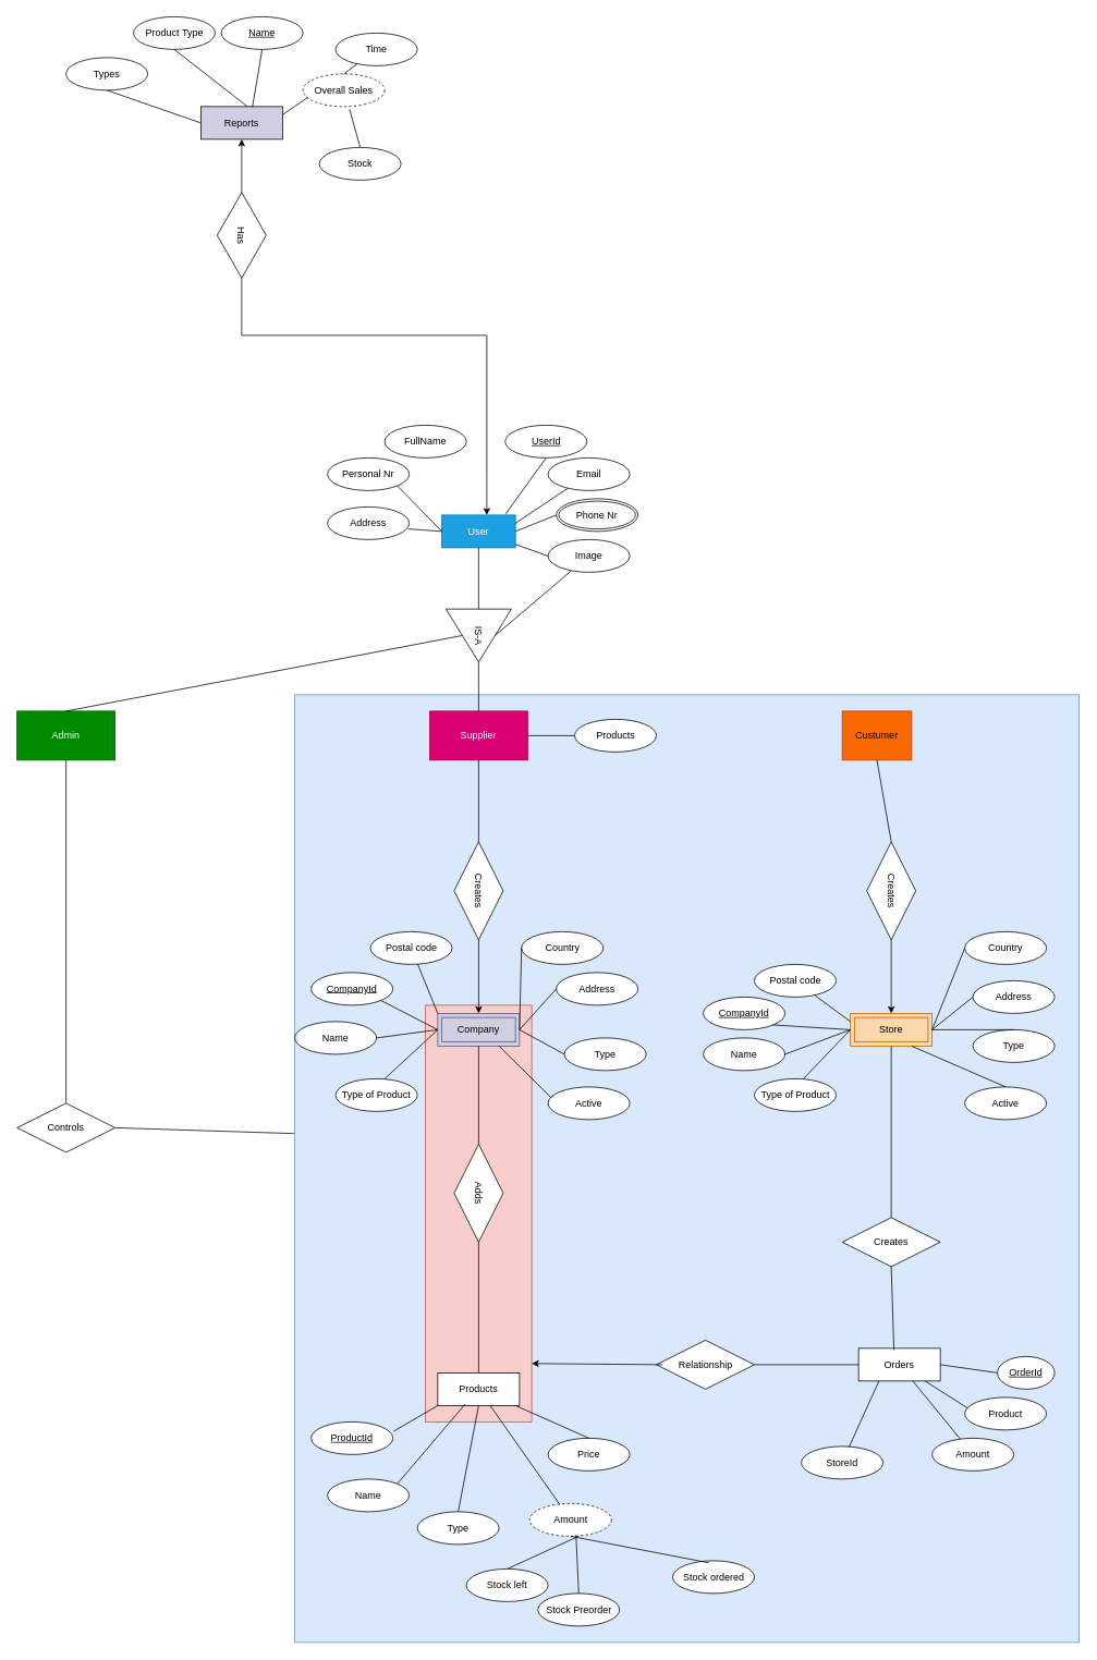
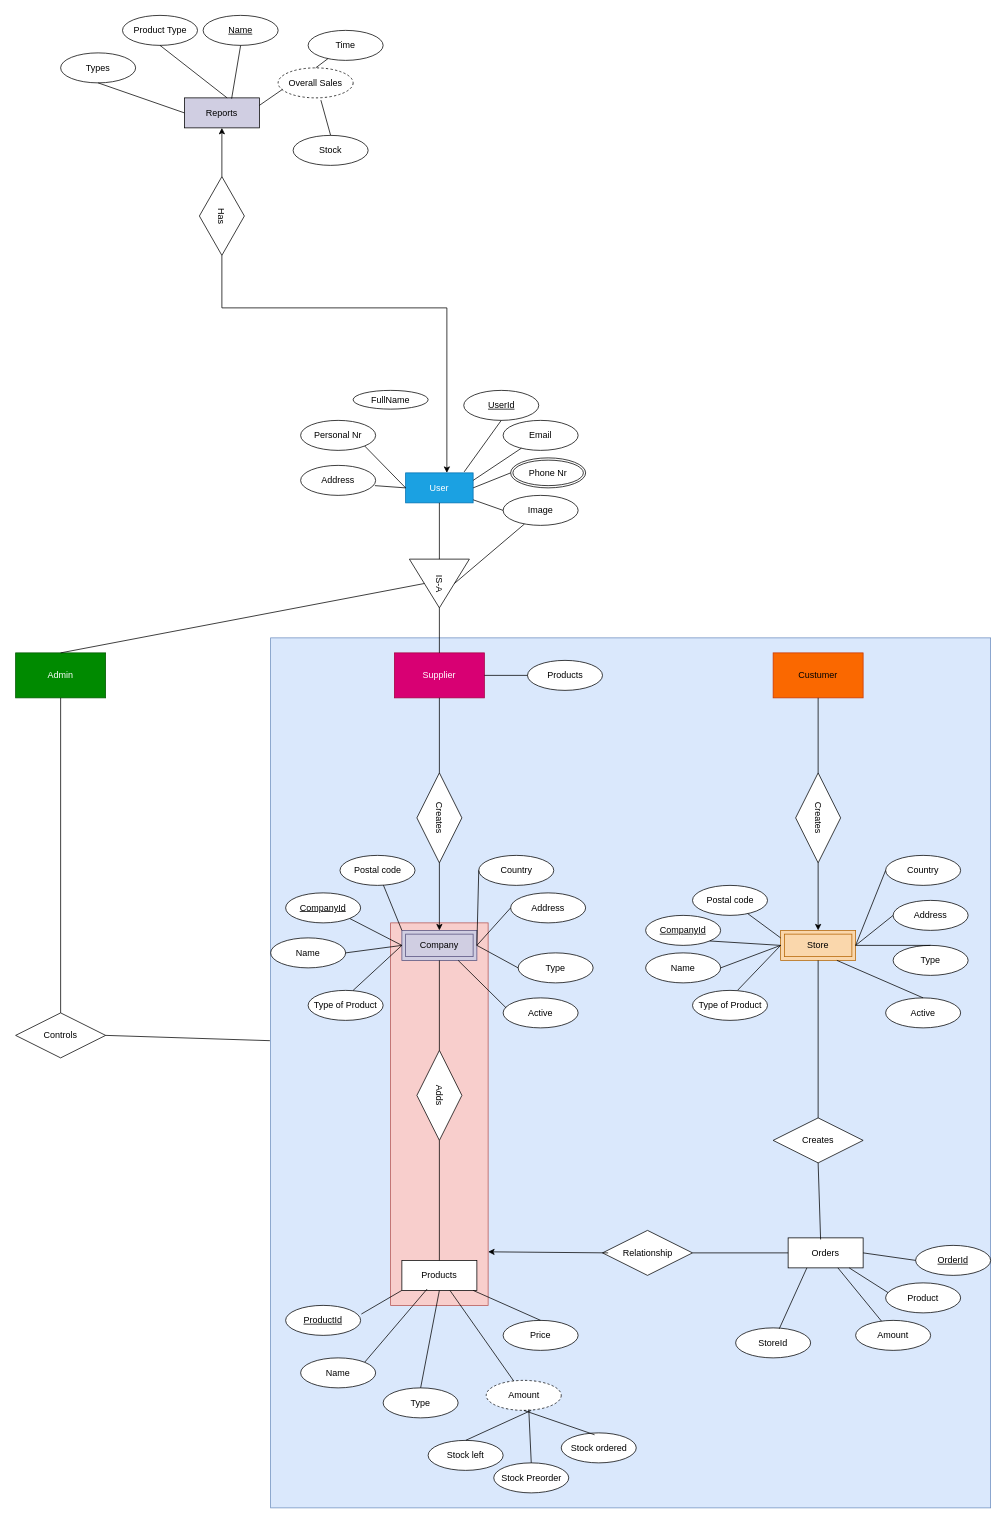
- <mxCell id="13" value="FullName" style="ellipse;whiteSpace=wrap;html=1;align=center;" parent="1" vertex="1"><mxGeometry x="470" y="520" width="100" height="40" as="geometry" /></mxCell>
+ <mxCell id="13" value="FullName" style="ellipse;whiteSpace=wrap;html=1;align=center;" parent="1" vertex="1"><mxGeometry x="470" y="520" width="100" height="25" as="geometry" /></mxCell>
- <mxCell id="8" value="Custumer" style="rounded=0;whiteSpace=wrap;html=1;fillColor=#fa6800;fontColor=#000000;strokeColor=#C73500;" parent="1" vertex="1"><mxGeometry x="1030" y="870" width="85" height="60" as="geometry" /></mxCell>
+ <mxCell id="8" value="Custumer" style="rounded=0;whiteSpace=wrap;html=1;fillColor=#fa6800;fontColor=#000000;strokeColor=#C73500;" parent="1" vertex="1"><mxGeometry x="1030" y="870" width="120" height="60" as="geometry" /></mxCell>
- <mxCell id="110" value="OrderId" style="ellipse;whiteSpace=wrap;html=1;align=center;fontStyle=4;" vertex="1" parent="1"><mxGeometry x="1220" y="1660" width="70" height="40" as="geometry" /></mxCell>
+ <mxCell id="110" value="OrderId" style="ellipse;whiteSpace=wrap;html=1;align=center;fontStyle=4;" vertex="1" parent="1"><mxGeometry x="1220" y="1660" width="100" height="40" as="geometry" /></mxCell>
- <mxCell id="88" value="Stock ordered" style="ellipse;whiteSpace=wrap;html=1;align=center;" parent="1" vertex="1"><mxGeometry x="822.5" y="1910" width="100" height="40" as="geometry" /></mxCell>
+ <mxCell id="88" value="Stock ordered" style="ellipse;whiteSpace=wrap;html=1;align=center;" parent="1" vertex="1"><mxGeometry x="747.5" y="1910" width="100" height="40" as="geometry" /></mxCell>
